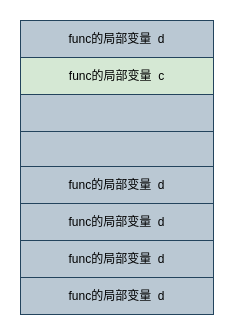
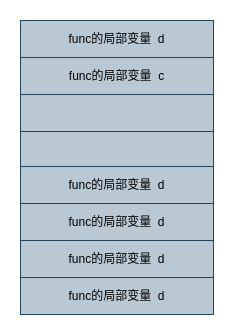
- <mxCell id="3" value="&lt;font color=&quot;#000000&quot;&gt;func的局部变量&amp;nbsp; c&lt;/font&gt;" style="rounded=0;whiteSpace=wrap;html=1;fillColor=#d5e8d4;strokeColor=#23445d;" vertex="1" parent="1"><mxGeometry x="20" y="57" width="193" height="37" as="geometry" /></mxCell>
+ <mxCell id="3" value="&lt;font color=&quot;#000000&quot;&gt;func的局部变量&amp;nbsp; c&lt;/font&gt;" style="rounded=0;whiteSpace=wrap;html=1;fillColor=#bac8d3;strokeColor=#23445d;" vertex="1" parent="1"><mxGeometry x="20" y="57" width="193" height="37" as="geometry" /></mxCell>
